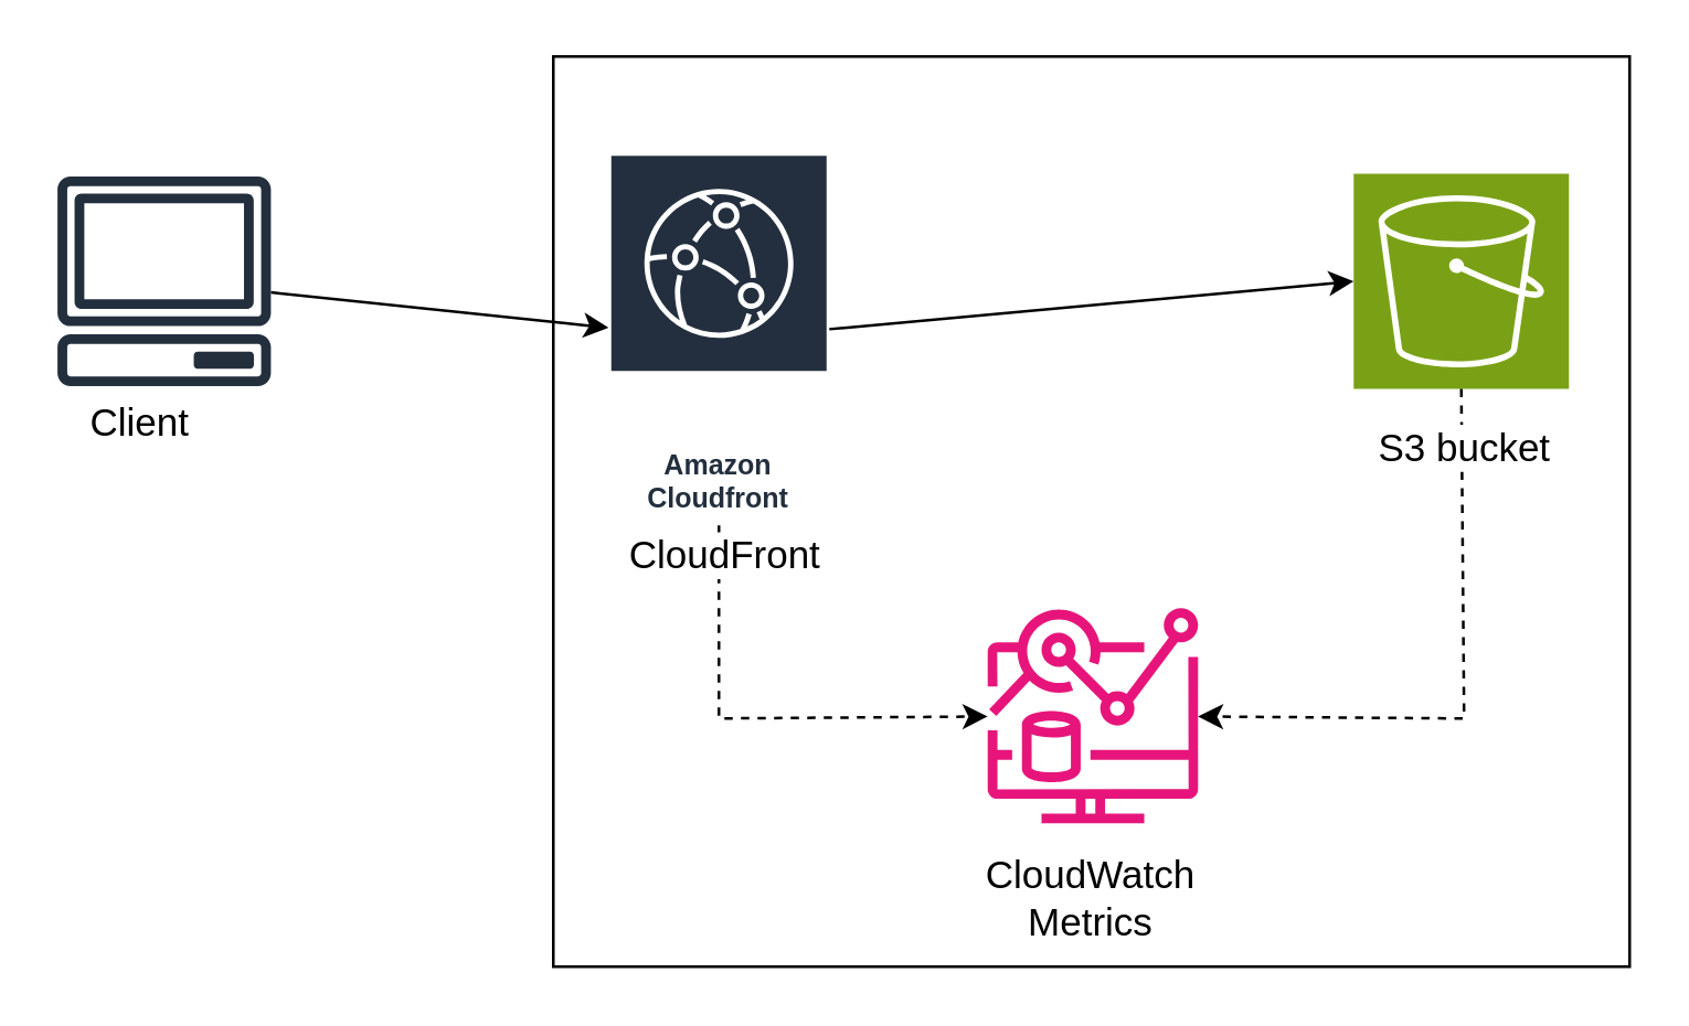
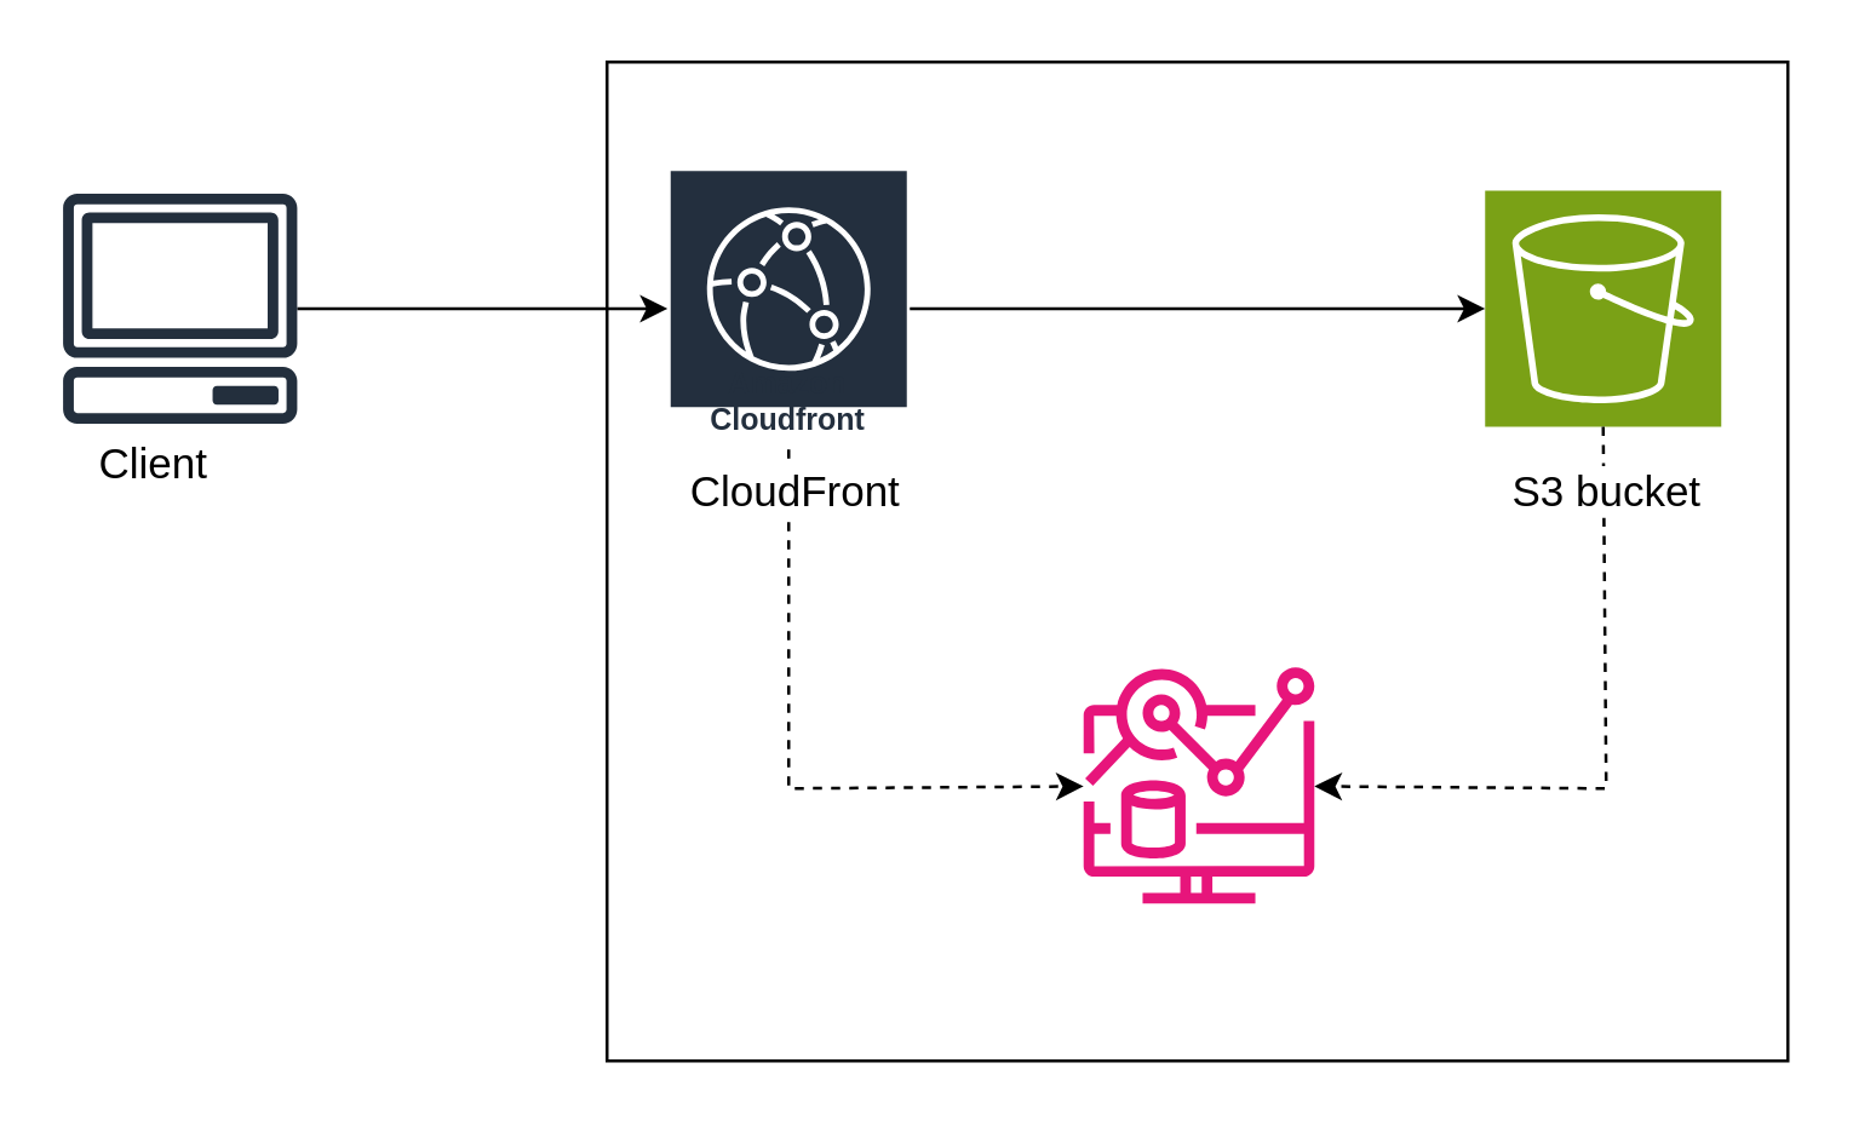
- <mxCell id="5" value="Amazon Cloudfront" style="sketch=0;outlineConnect=0;fontColor=#232F3E;gradientColor=none;strokeColor=#ffffff;fillColor=#232F3E;dashed=0;verticalLabelPosition=middle;verticalAlign=bottom;align=center;html=1;whiteSpace=wrap;fontSize=10;fontStyle=1;spacing=3;shape=mxgraph.aws4.productIcon;prIcon=mxgraph.aws4.cloudfront;" vertex="1" parent="1"><mxGeometry x="220" y="55" width="80" height="135" as="geometry" /></mxCell>
+ <mxCell id="5" value="Amazon Cloudfront" style="sketch=0;outlineConnect=0;fontColor=#232F3E;gradientColor=none;strokeColor=#ffffff;fillColor=#232F3E;dashed=0;verticalLabelPosition=middle;verticalAlign=bottom;align=center;html=1;whiteSpace=wrap;fontSize=10;fontStyle=1;spacing=3;shape=mxgraph.aws4.productIcon;prIcon=mxgraph.aws4.cloudfront;" vertex="1" parent="1"><mxGeometry x="220" y="55" width="80" height="93" as="geometry" /></mxCell>
- <mxCell id="14" value="&lt;font style=&quot;font-size: 14px;&quot;&gt;CloudWatch Metrics&lt;/font&gt;" style="text;html=1;align=center;verticalAlign=middle;whiteSpace=wrap;rounded=0;" vertex="1" parent="1"><mxGeometry x="340" y="310" width="110" height="30" as="geometry" /></mxCell>
